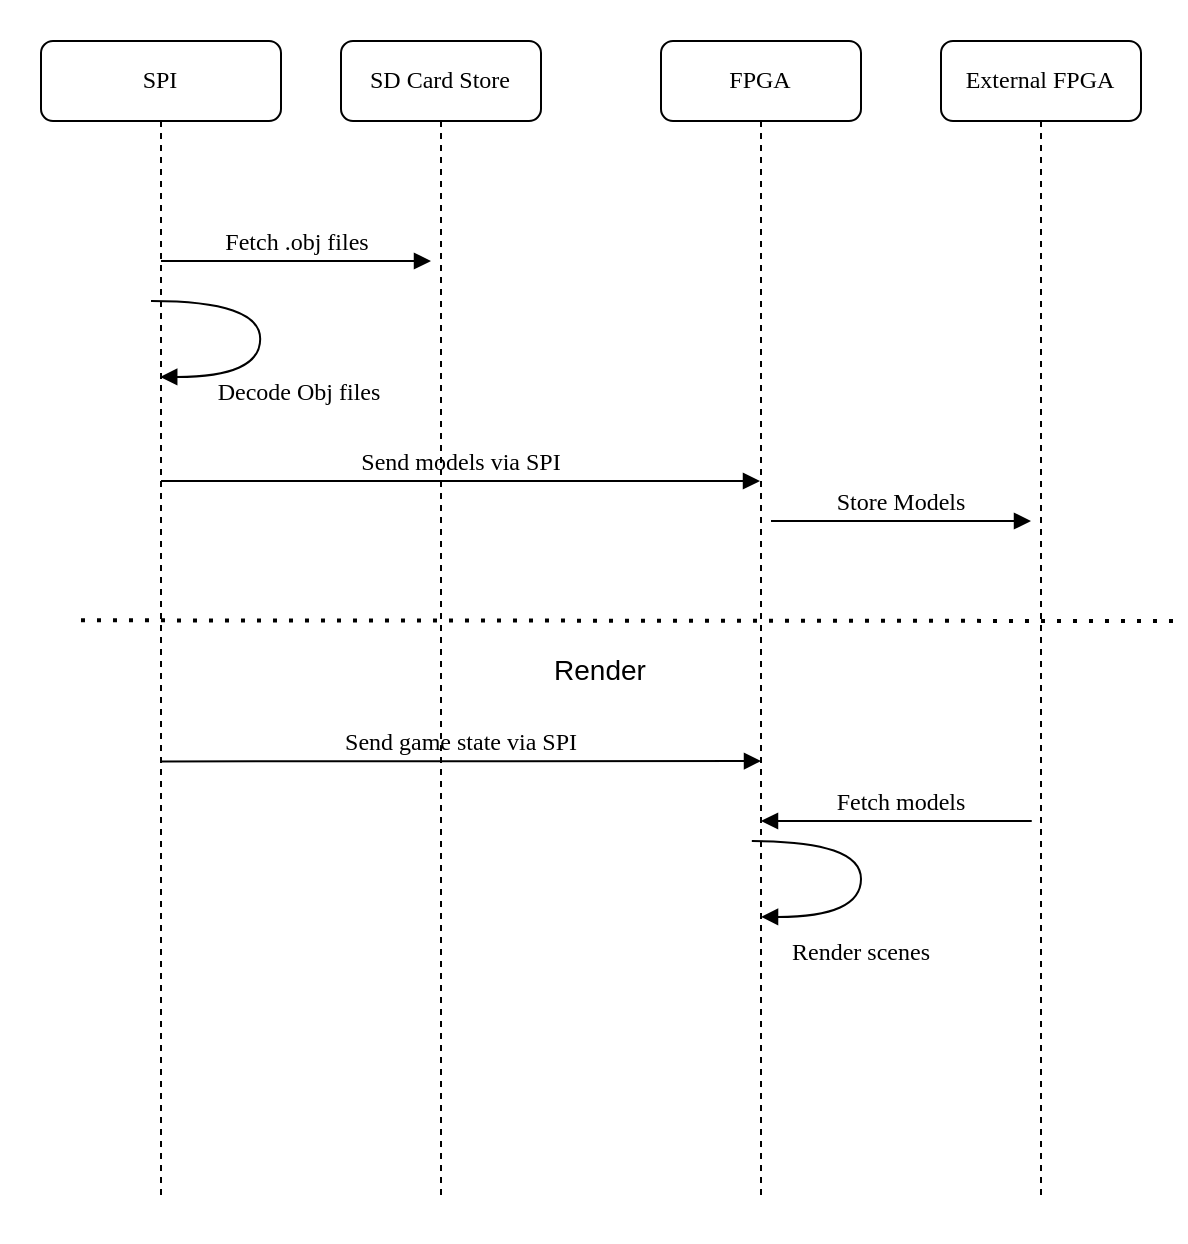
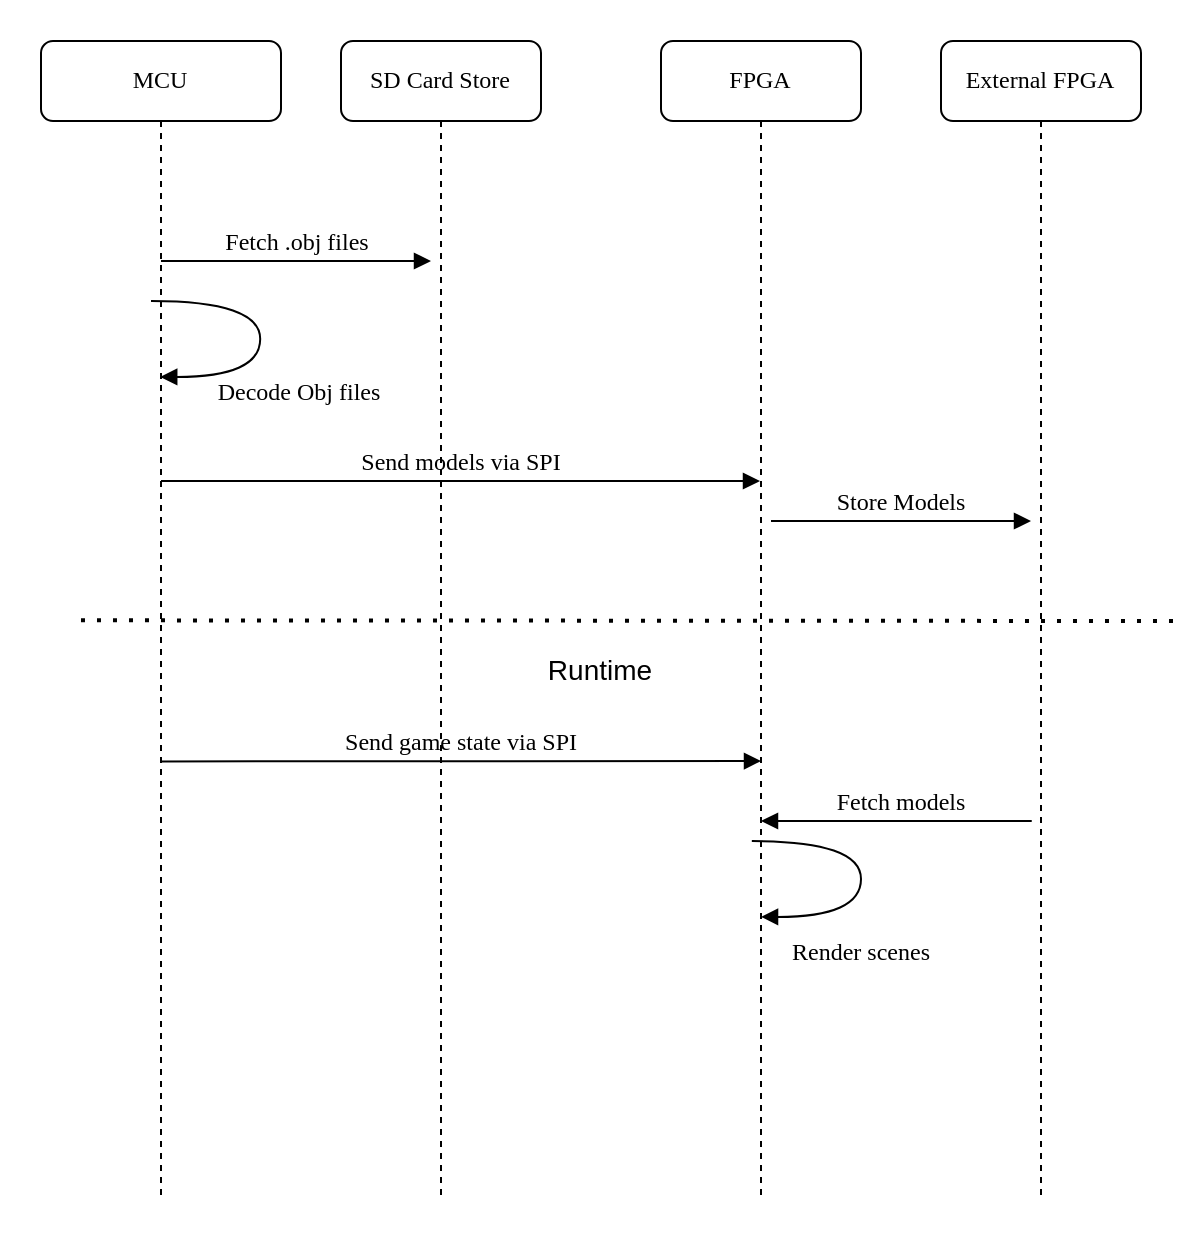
- <mxCell id="8" value="SPI" style="shape=umlLifeline;perimeter=lifelinePerimeter;whiteSpace=wrap;html=1;container=1;collapsible=0;recursiveResize=0;outlineConnect=0;rounded=1;shadow=0;comic=0;labelBackgroundColor=none;strokeWidth=1;fontFamily=Verdana;fontSize=12;align=center;" parent="1" vertex="1"><mxGeometry x="20" y="20" width="120" height="580" as="geometry" /></mxCell>
+ <mxCell id="8" value="MCU" style="shape=umlLifeline;perimeter=lifelinePerimeter;whiteSpace=wrap;html=1;container=1;collapsible=0;recursiveResize=0;outlineConnect=0;rounded=1;shadow=0;comic=0;labelBackgroundColor=none;strokeWidth=1;fontFamily=Verdana;fontSize=12;align=center;" parent="1" vertex="1"><mxGeometry x="20" y="20" width="120" height="580" as="geometry" /></mxCell>
- <mxCell id="13" value="&lt;font style=&quot;font-size: 14px;&quot;&gt;Render&lt;/font&gt;" style="text;html=1;align=center;verticalAlign=middle;whiteSpace=wrap;rounded=0;" vertex="1" parent="1"><mxGeometry x="270" y="320" width="60" height="30" as="geometry" /></mxCell>
+ <mxCell id="13" value="&lt;font style=&quot;font-size: 14px;&quot;&gt;Runtime&lt;/font&gt;" style="text;html=1;align=center;verticalAlign=middle;whiteSpace=wrap;rounded=0;" vertex="1" parent="1"><mxGeometry x="270" y="320" width="60" height="30" as="geometry" /></mxCell>
